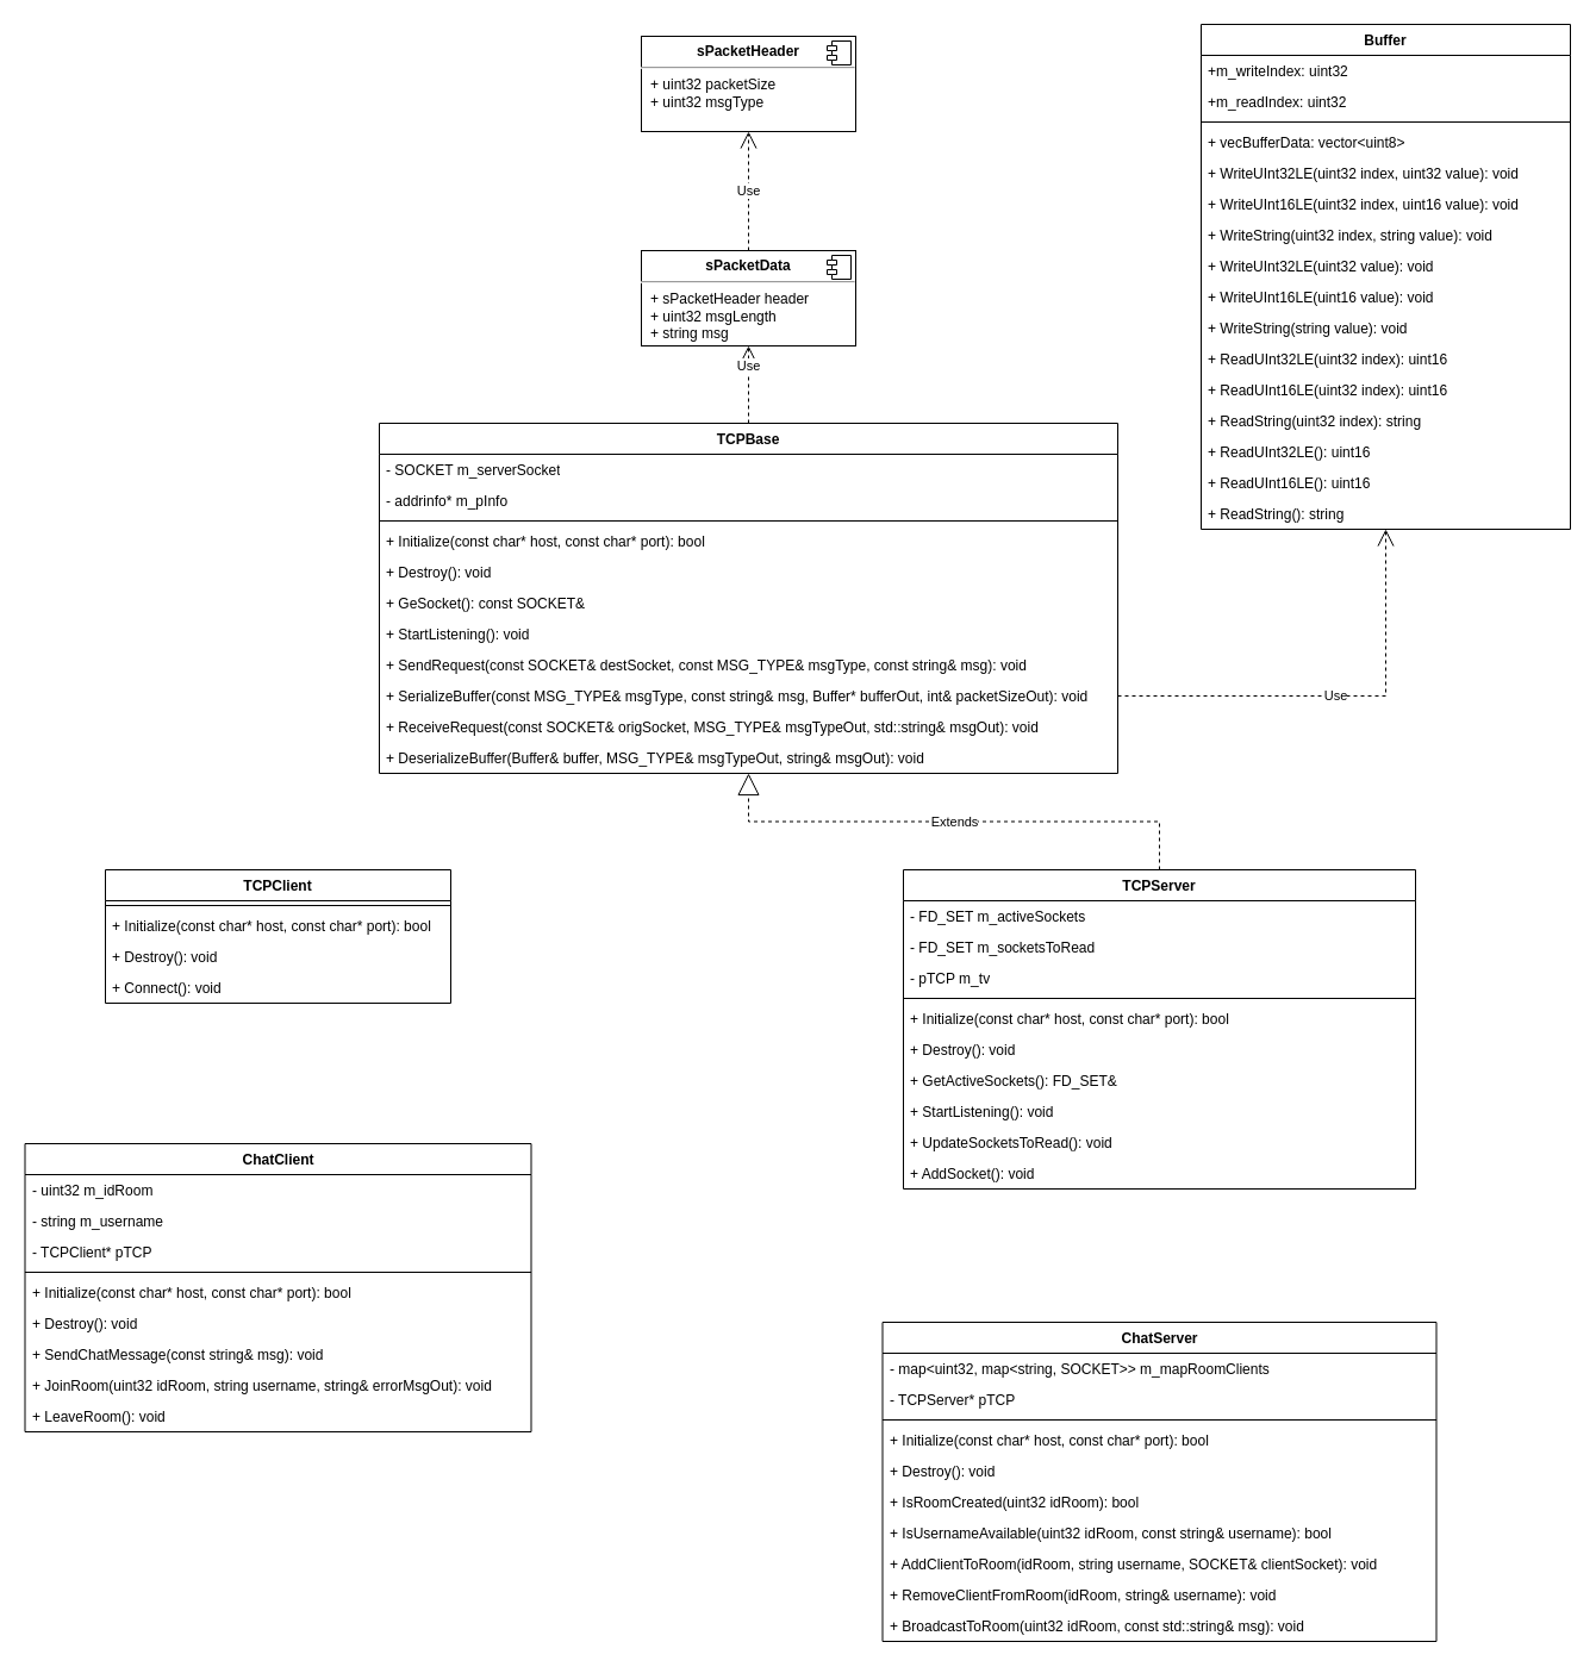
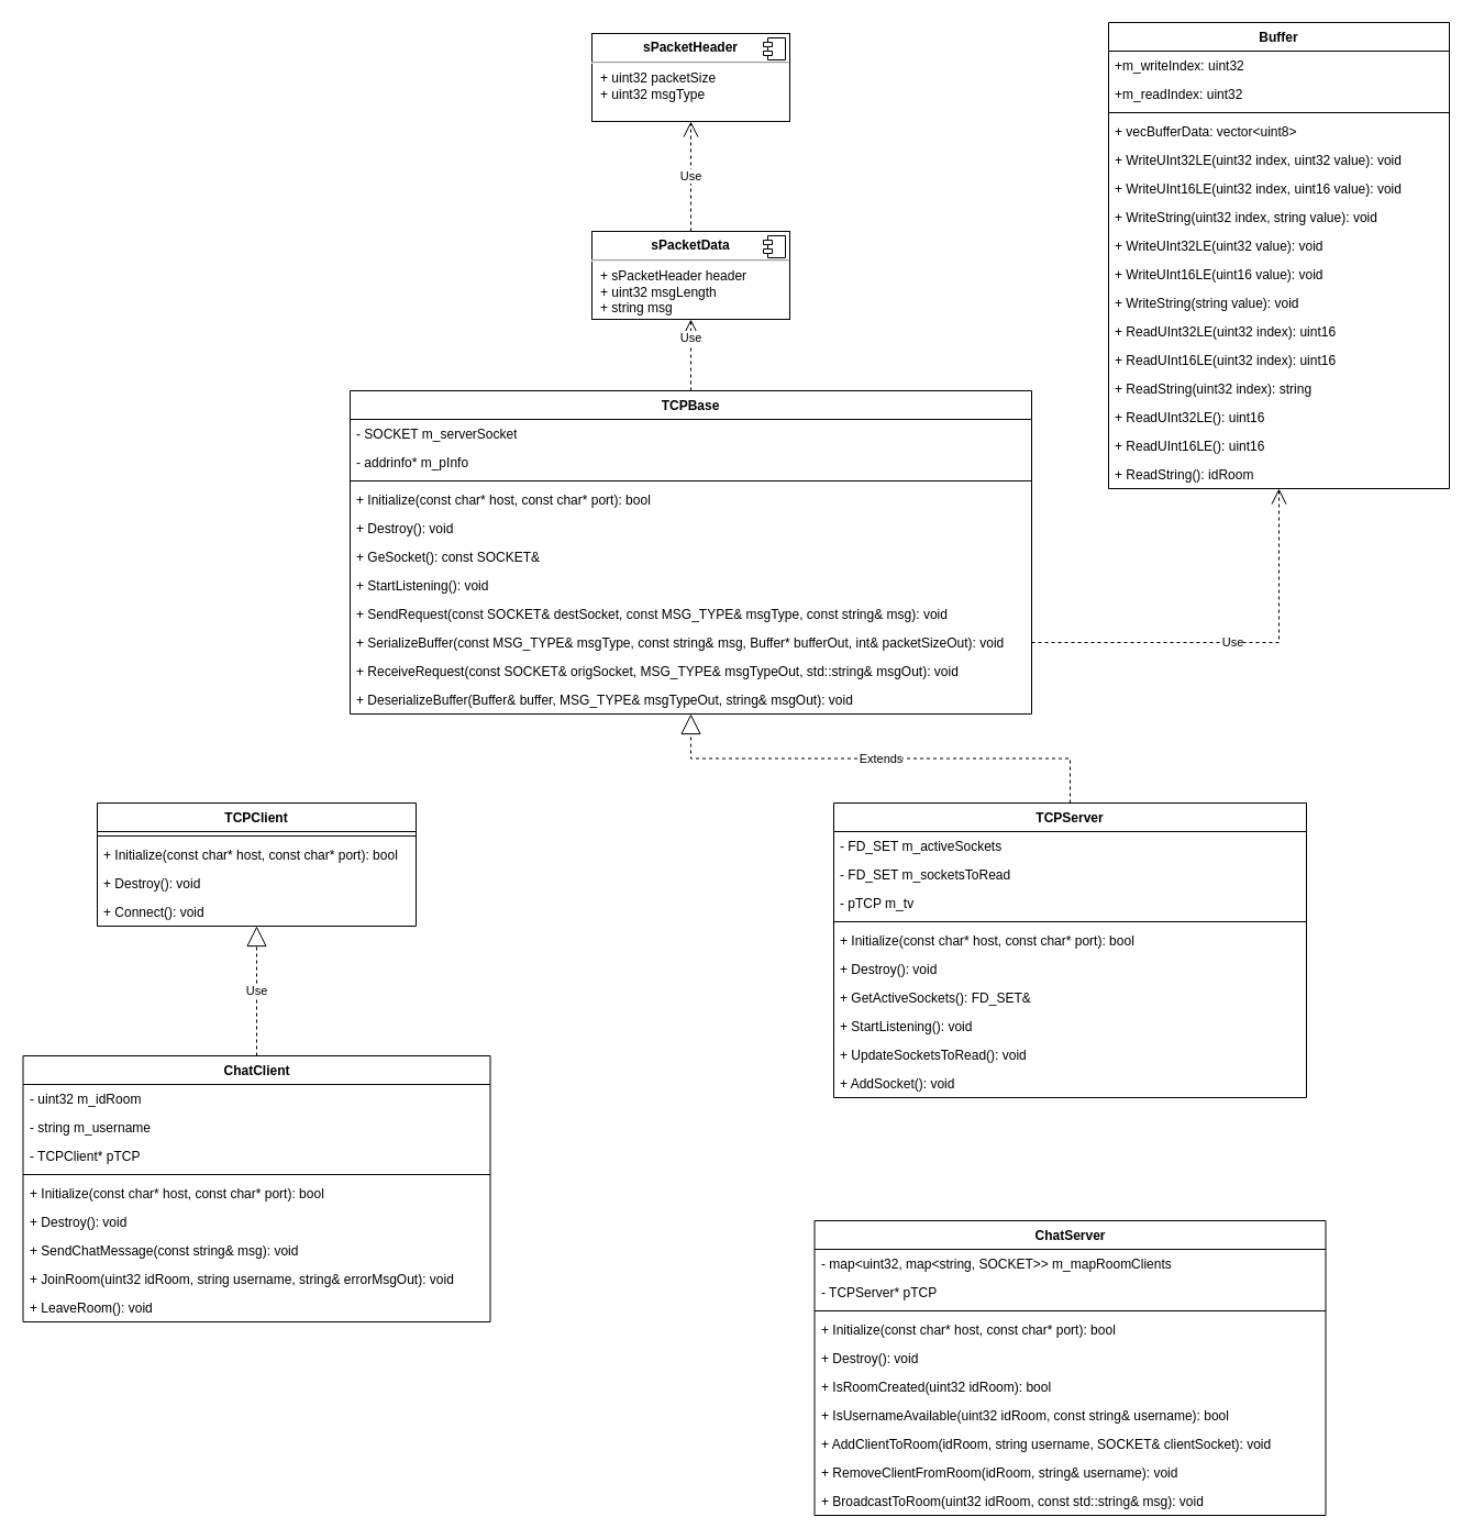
- <mxCell id="18" value="+ ReadString(): string" style="text;strokeColor=none;fillColor=none;align=left;verticalAlign=top;spacingLeft=4;spacingRight=4;overflow=hidden;rotatable=0;points=[[0,0.5],[1,0.5]];portConstraint=eastwest;whiteSpace=wrap;html=1;" vertex="1" parent="2"><mxGeometry y="398" width="310" height="26" as="geometry" /></mxCell>
+ <mxCell id="18" value="+ ReadString(): idRoom" style="text;strokeColor=none;fillColor=none;align=left;verticalAlign=top;spacingLeft=4;spacingRight=4;overflow=hidden;rotatable=0;points=[[0,0.5],[1,0.5]];portConstraint=eastwest;whiteSpace=wrap;html=1;" vertex="1" parent="2"><mxGeometry y="398" width="310" height="26" as="geometry" /></mxCell>
+ <mxCell id="76" value="Use" style="endArrow=block;endSize=16;endFill=0;html=1;rounded=0;edgeStyle=orthogonalEdgeStyle;dashed=1;" edge="1" parent="1" source="31" target="71"><mxGeometry width="160" relative="1" as="geometry"><mxPoint x="983" y="1120" as="sourcePoint" /><mxPoint x="983" y="1008" as="targetPoint" /></mxGeometry></mxCell>
